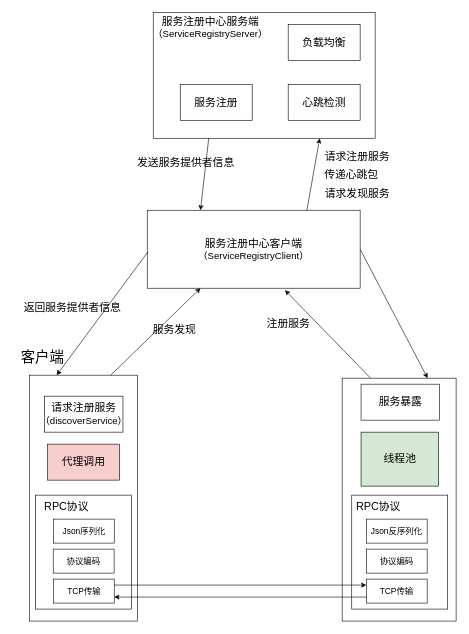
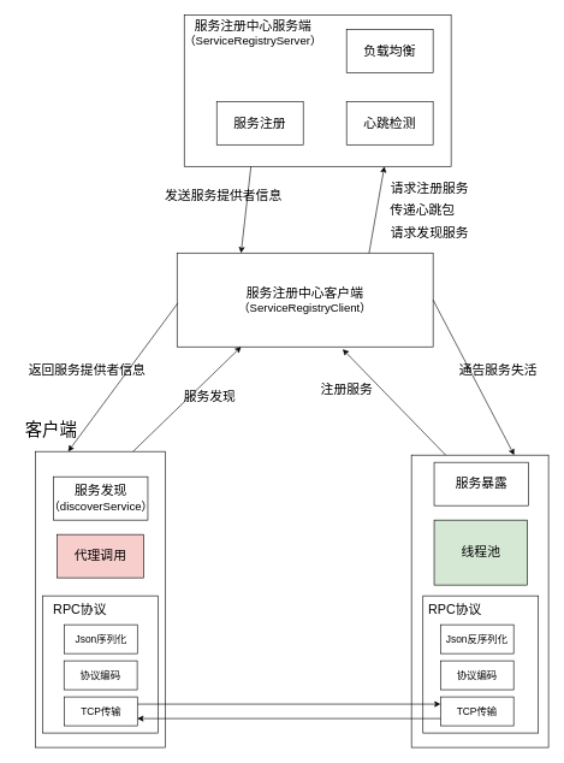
+ <mxCell id="40" value="&lt;font style=&quot;font-size: 18px;&quot;&gt;通告服务失活&lt;/font&gt;" style="text;html=1;align=center;verticalAlign=middle;resizable=0;points=[];autosize=1;strokeColor=none;fillColor=none;" vertex="1" parent="1"><mxGeometry x="625" y="493" width="130" height="40" as="geometry" /></mxCell>
- <mxCell id="5" value="&lt;font style=&quot;font-size: 18px;&quot;&gt;请求注册服务&lt;/font&gt;&lt;div&gt;&lt;font size=&quot;3&quot;&gt;（discoverService）&lt;/font&gt;&lt;/div&gt;" style="rounded=0;whiteSpace=wrap;html=1;" vertex="1" parent="1"><mxGeometry x="73.5" y="660" width="131" height="60" as="geometry" /></mxCell>
+ <mxCell id="5" value="&lt;font style=&quot;font-size: 18px;&quot;&gt;服务发现&lt;/font&gt;&lt;div&gt;&lt;font size=&quot;3&quot;&gt;（discoverService）&lt;/font&gt;&lt;/div&gt;" style="rounded=0;whiteSpace=wrap;html=1;" vertex="1" parent="1"><mxGeometry x="73.5" y="660" width="131" height="60" as="geometry" /></mxCell>
